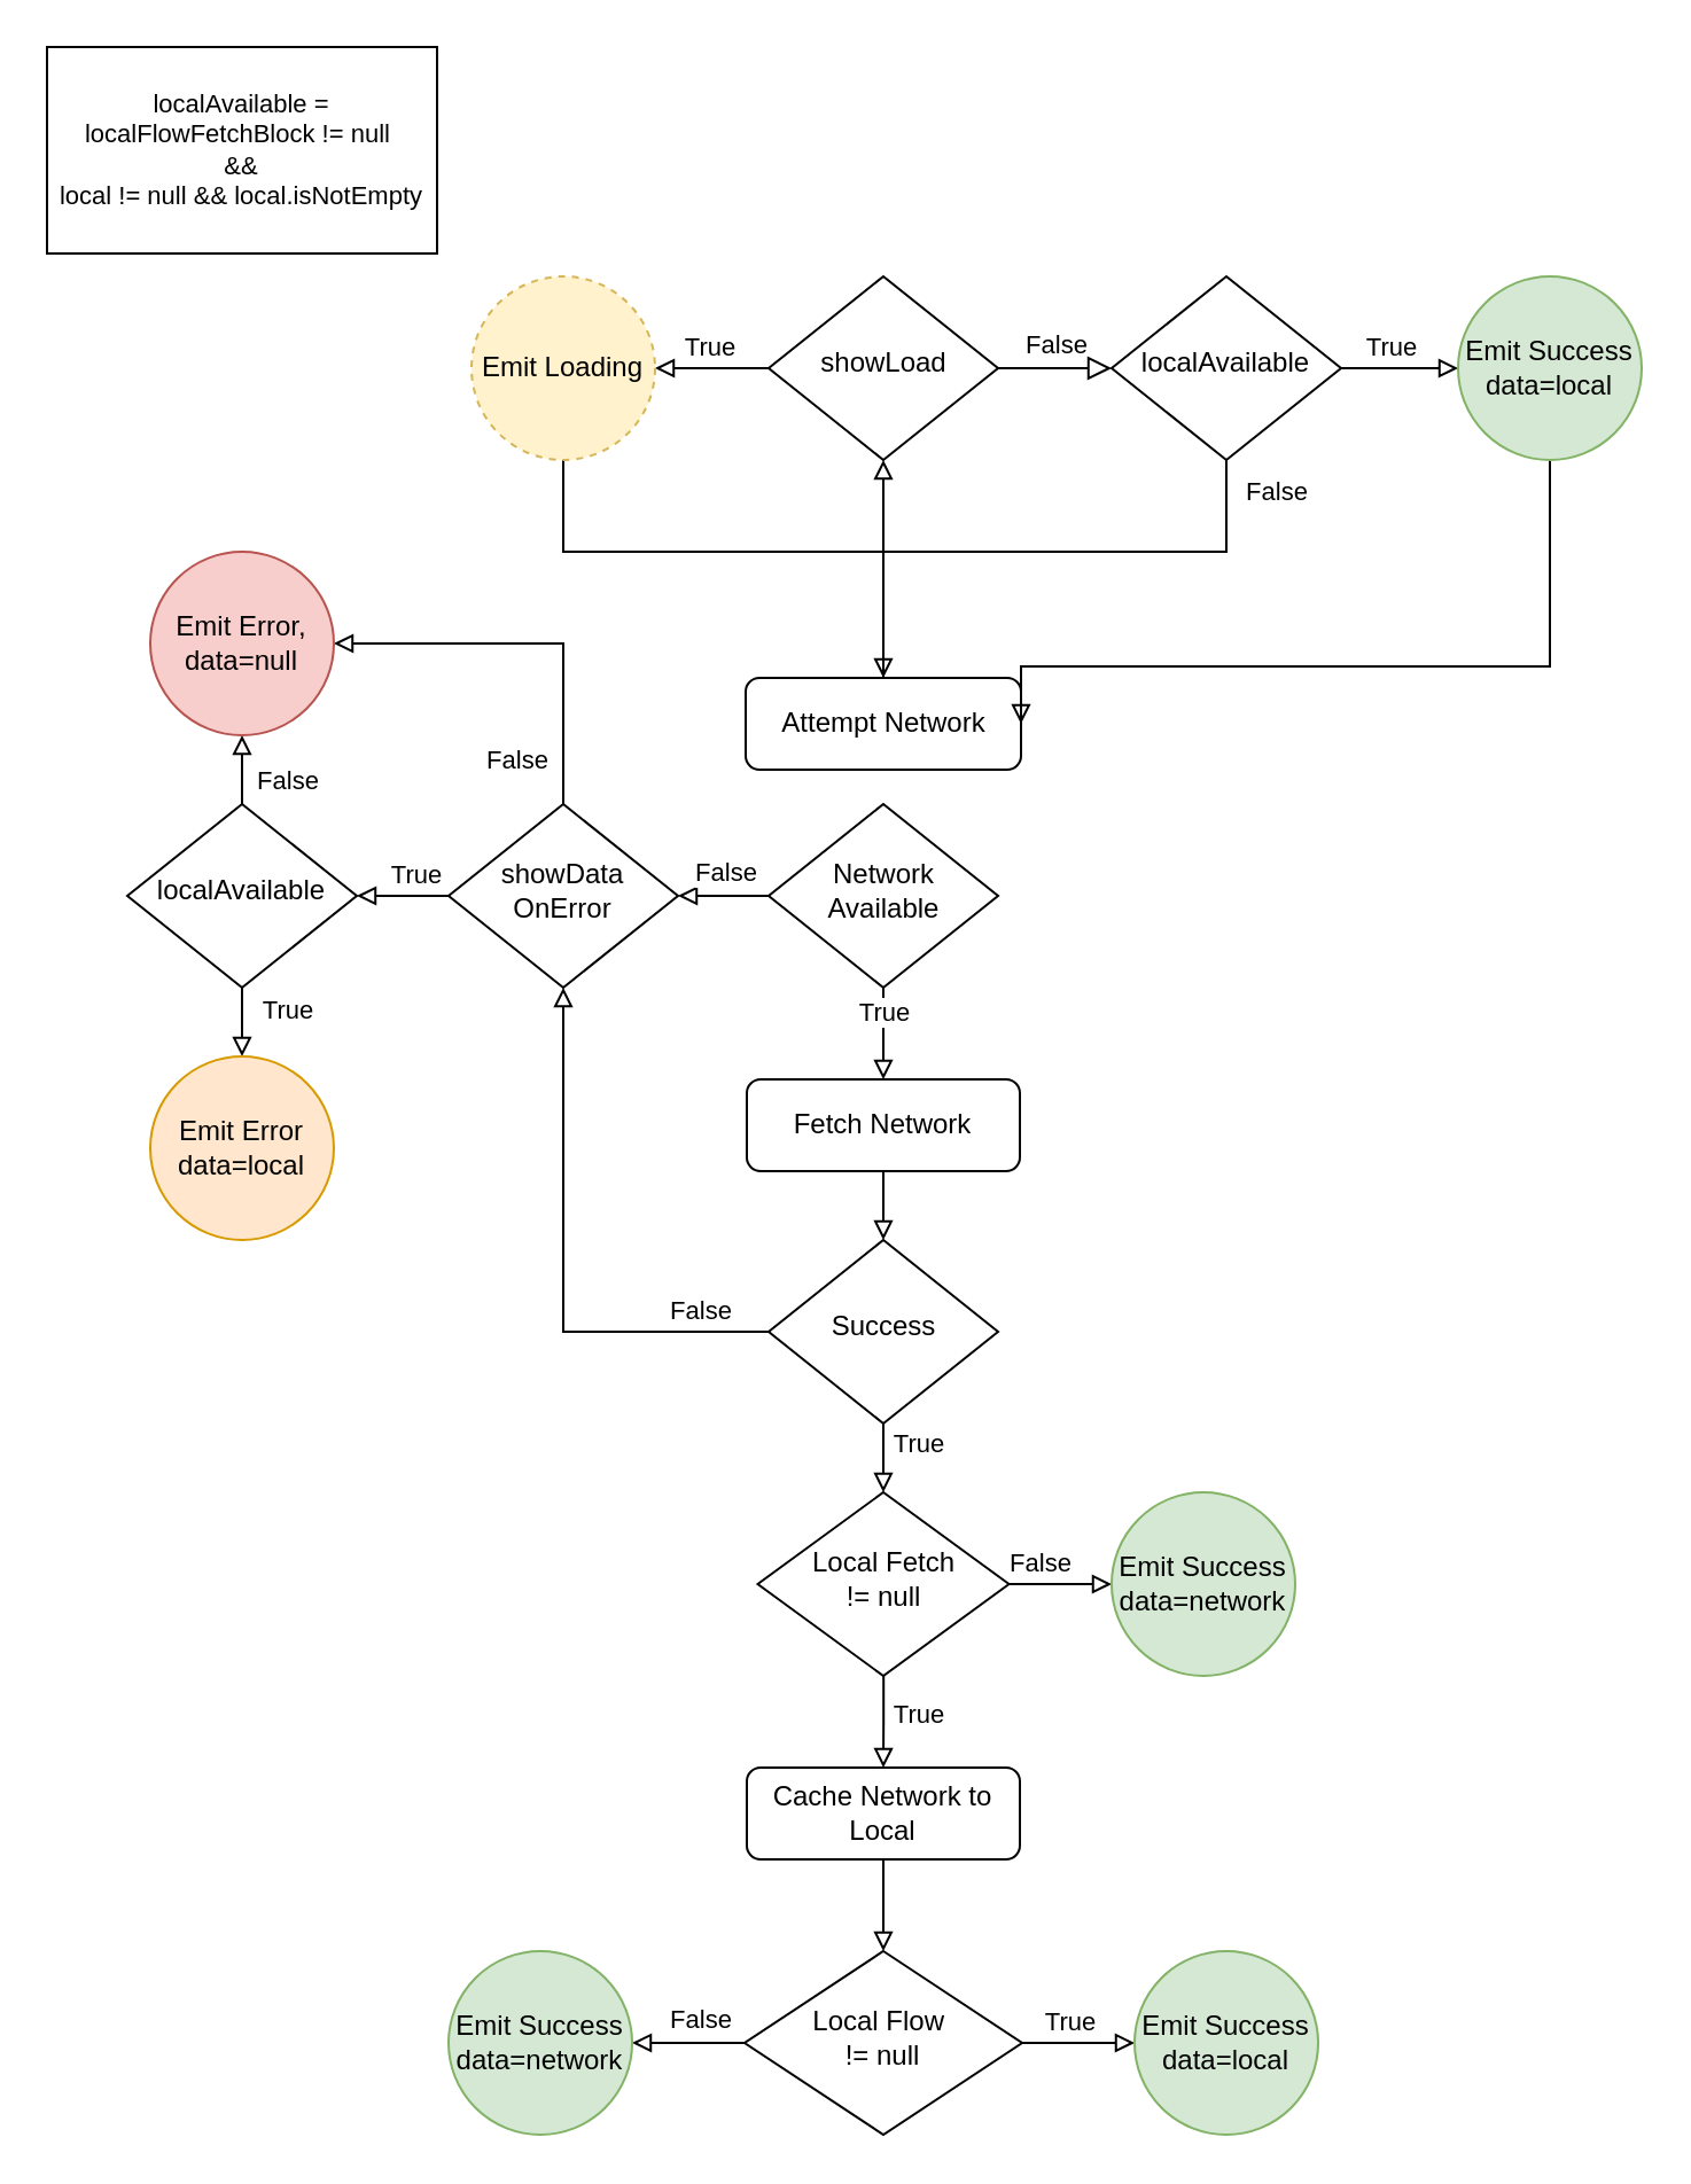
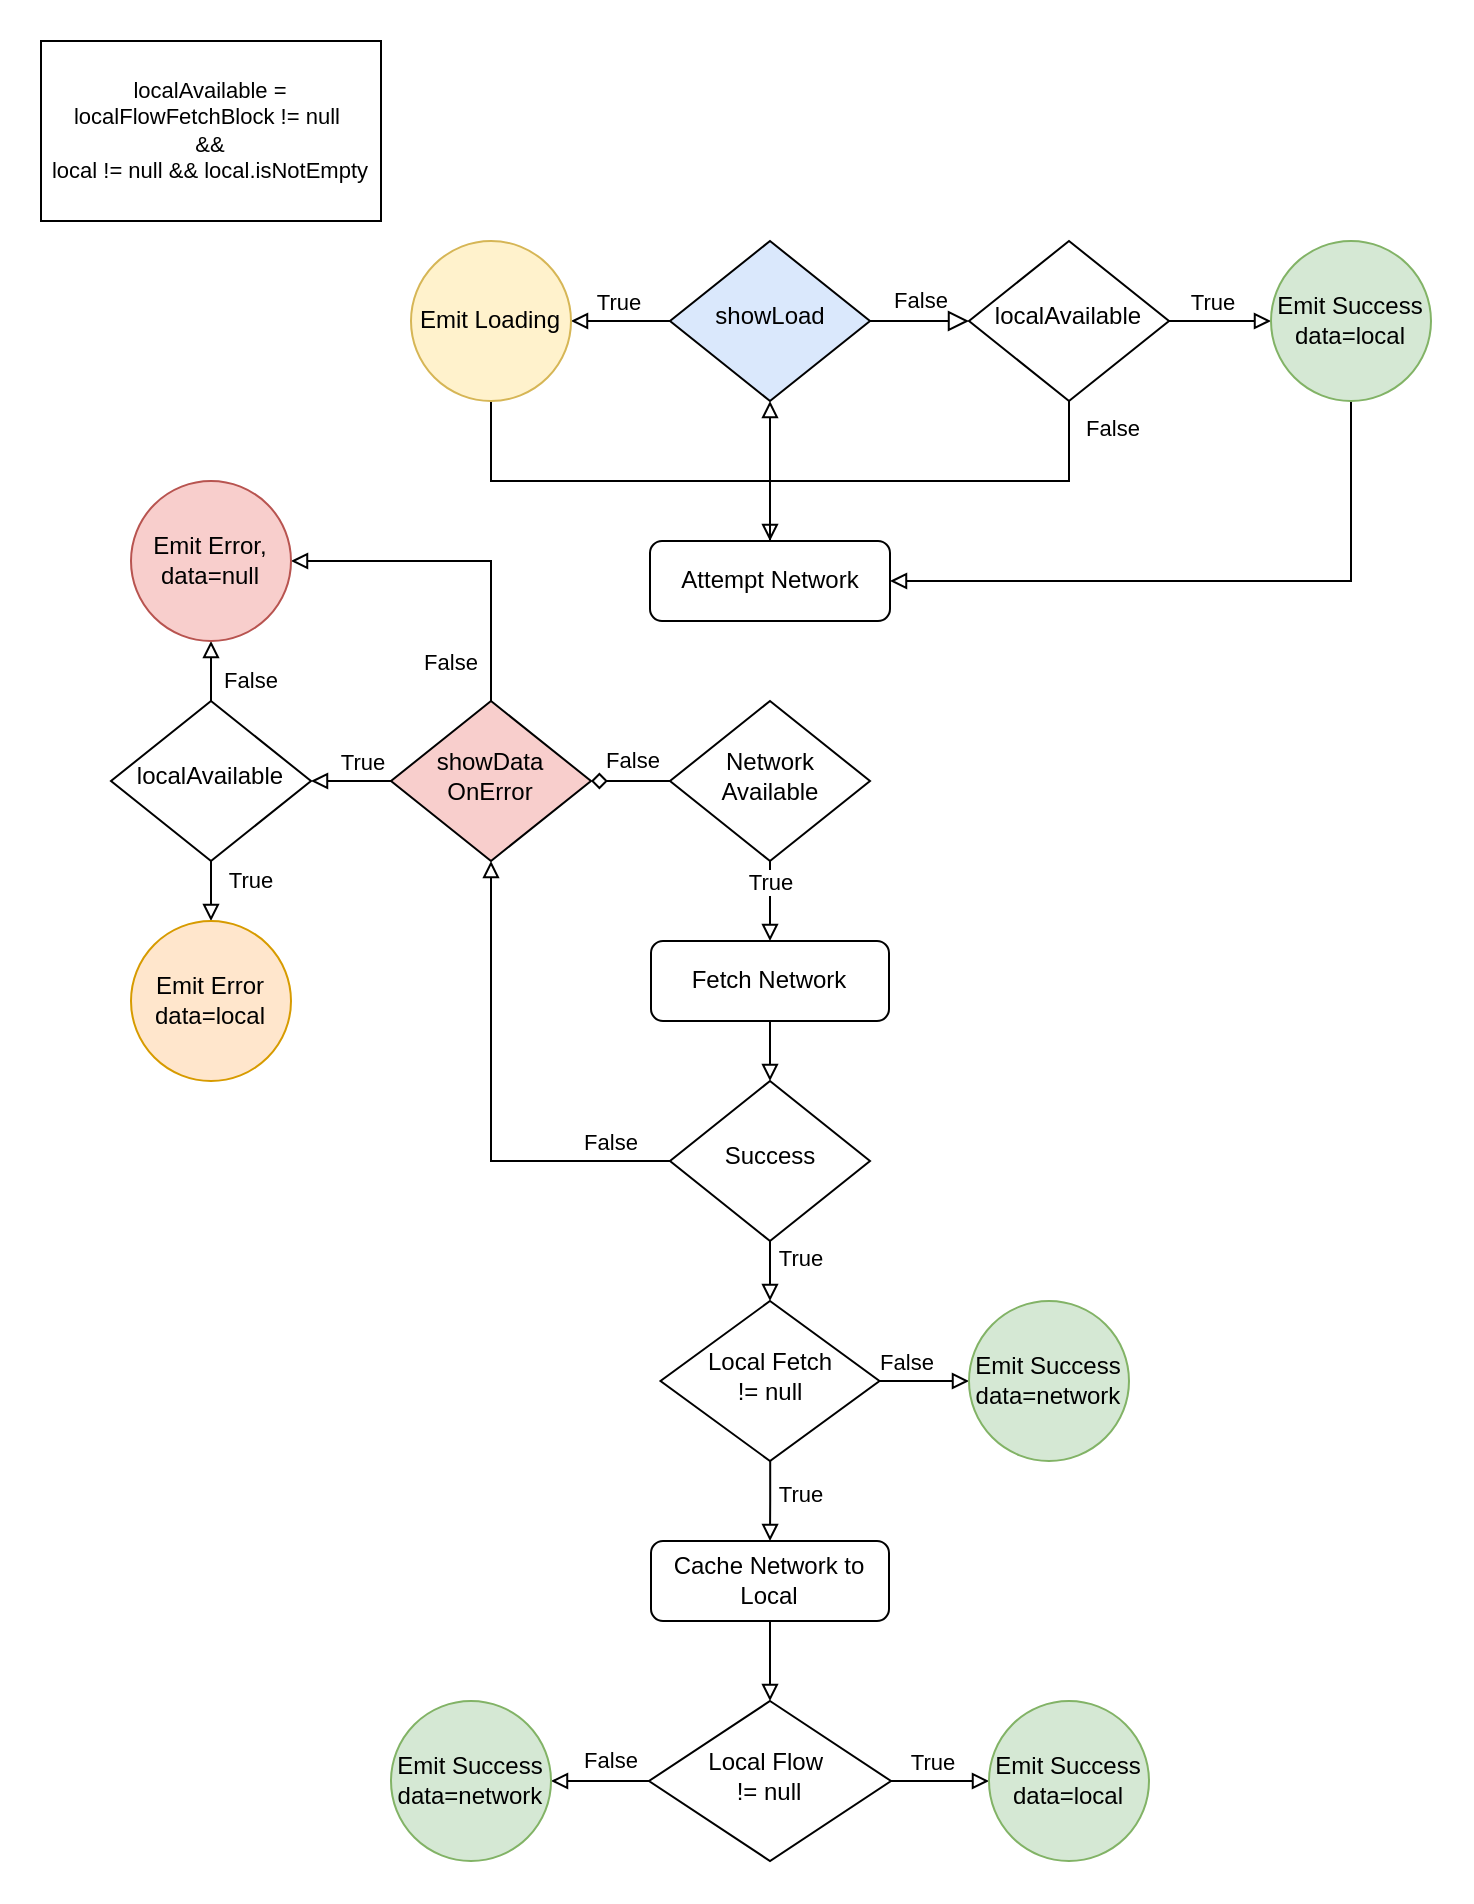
- <mxCell id="22" value="Emit Loading" style="ellipse;whiteSpace=wrap;html=1;aspect=fixed;fillColor=#fff2cc;strokeColor=#d6b656;dashed=1;" vertex="1" parent="1"><mxGeometry x="205" y="120" width="80" height="80" as="geometry" /></mxCell>
+ <mxCell id="22" value="Emit Loading" style="ellipse;whiteSpace=wrap;html=1;aspect=fixed;fillColor=#fff2cc;strokeColor=#d6b656;" vertex="1" parent="1"><mxGeometry x="205" y="120" width="80" height="80" as="geometry" /></mxCell>
- <mxCell id="5" value="showLoad" style="rhombus;whiteSpace=wrap;html=1;shadow=0;fontFamily=Helvetica;fontSize=12;align=center;strokeWidth=1;spacing=6;spacingTop=-4;" parent="1" vertex="1"><mxGeometry x="334.5" y="120" width="100" height="80" as="geometry" /></mxCell>
+ <mxCell id="5" value="showLoad" style="rhombus;whiteSpace=wrap;html=1;shadow=0;fontFamily=Helvetica;fontSize=12;align=center;strokeWidth=1;spacing=6;spacingTop=-4;fillColor=#dae8fc;" parent="1" vertex="1"><mxGeometry x="334.5" y="120" width="100" height="80" as="geometry" /></mxCell>
- <mxCell id="15" value="Attempt Network" style="rounded=1;whiteSpace=wrap;html=1;fontSize=12;glass=0;strokeWidth=1;shadow=0;" parent="1" vertex="1"><mxGeometry x="324.5" y="295" width="120" height="40" as="geometry" /></mxCell>
+ <mxCell id="15" value="Attempt Network" style="rounded=1;whiteSpace=wrap;html=1;fontSize=12;glass=0;strokeWidth=1;shadow=0;" parent="1" vertex="1"><mxGeometry x="324.5" y="270" width="120" height="40" as="geometry" /></mxCell>
- <mxCell id="29" value="showData OnError" style="rhombus;whiteSpace=wrap;html=1;shadow=0;fontFamily=Helvetica;fontSize=12;align=center;strokeWidth=1;spacing=6;spacingTop=-4;" vertex="1" parent="1"><mxGeometry x="195" y="350" width="100" height="80" as="geometry" /></mxCell>
+ <mxCell id="29" value="showData OnError" style="rhombus;whiteSpace=wrap;html=1;shadow=0;fontFamily=Helvetica;fontSize=12;align=center;strokeWidth=1;spacing=6;spacingTop=-4;fillColor=#f8cecc;" vertex="1" parent="1"><mxGeometry x="195" y="350" width="100" height="80" as="geometry" /></mxCell>
- <mxCell id="8" style="edgeStyle=orthogonalEdgeStyle;rounded=0;orthogonalLoop=1;jettySize=auto;html=1;entryX=1;entryY=0.5;entryDx=0;entryDy=0;endArrow=block;endFill=0;" edge="1" parent="1" source="11" target="29"><mxGeometry relative="1" as="geometry" /></mxCell>
+ <mxCell id="8" style="edgeStyle=orthogonalEdgeStyle;rounded=0;orthogonalLoop=1;jettySize=auto;html=1;entryX=1;entryY=0.5;entryDx=0;entryDy=0;endArrow=diamond;endFill=0;" edge="1" parent="1" source="11" target="29"><mxGeometry relative="1" as="geometry" /></mxCell>
